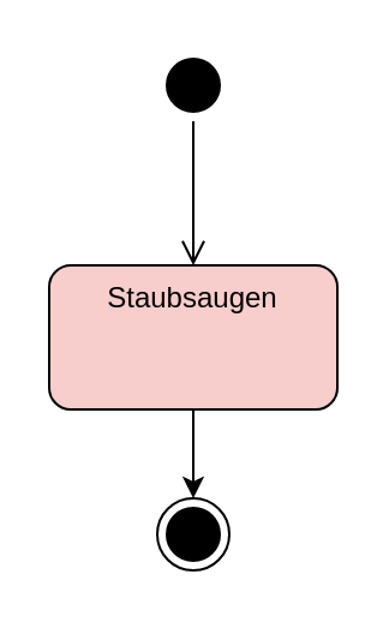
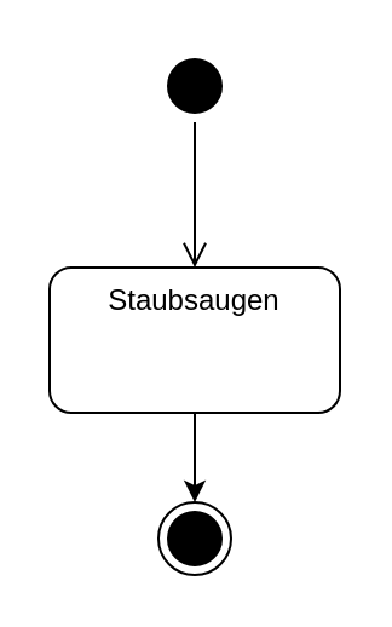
- <mxCell id="5" value="Staubsaugen" style="rounded=1;whiteSpace=wrap;html=1;verticalAlign=top;fillColor=#f8cecc;" vertex="1" parent="1"><mxGeometry x="20" y="110" width="120" height="60" as="geometry" /></mxCell>
+ <mxCell id="5" value="Staubsaugen" style="rounded=1;whiteSpace=wrap;html=1;verticalAlign=top;" vertex="1" parent="1"><mxGeometry x="20" y="110" width="120" height="60" as="geometry" /></mxCell>
